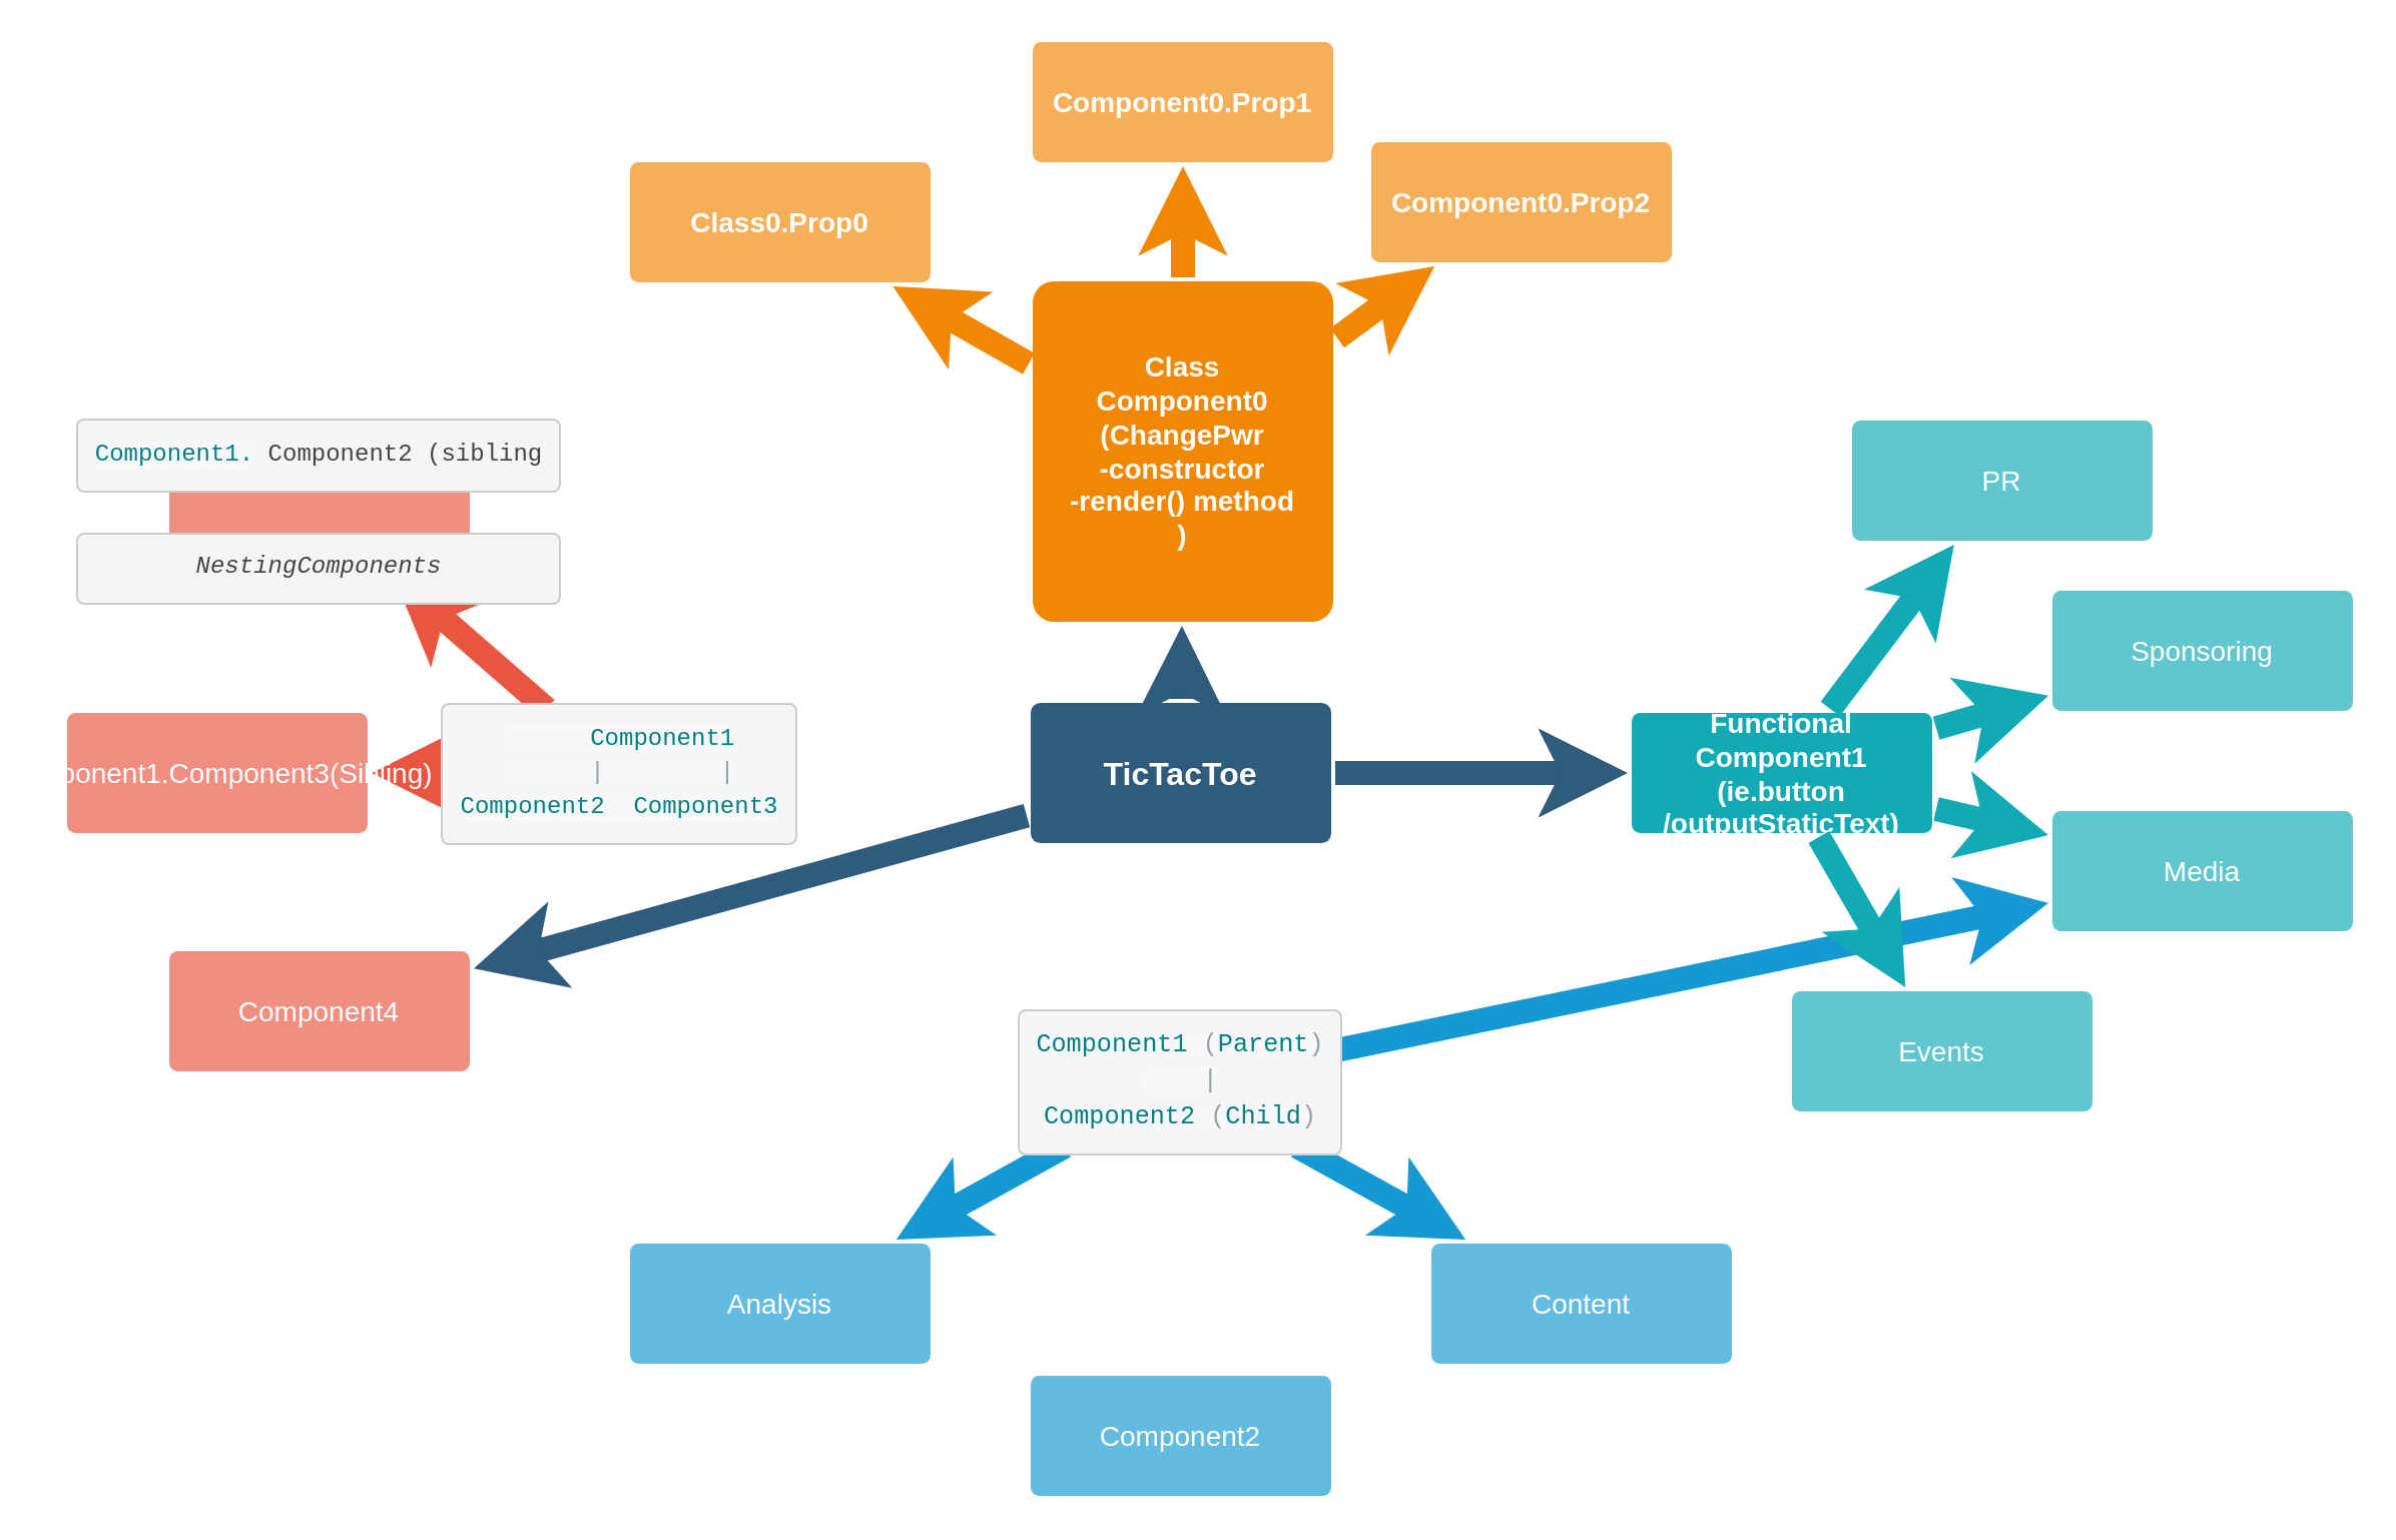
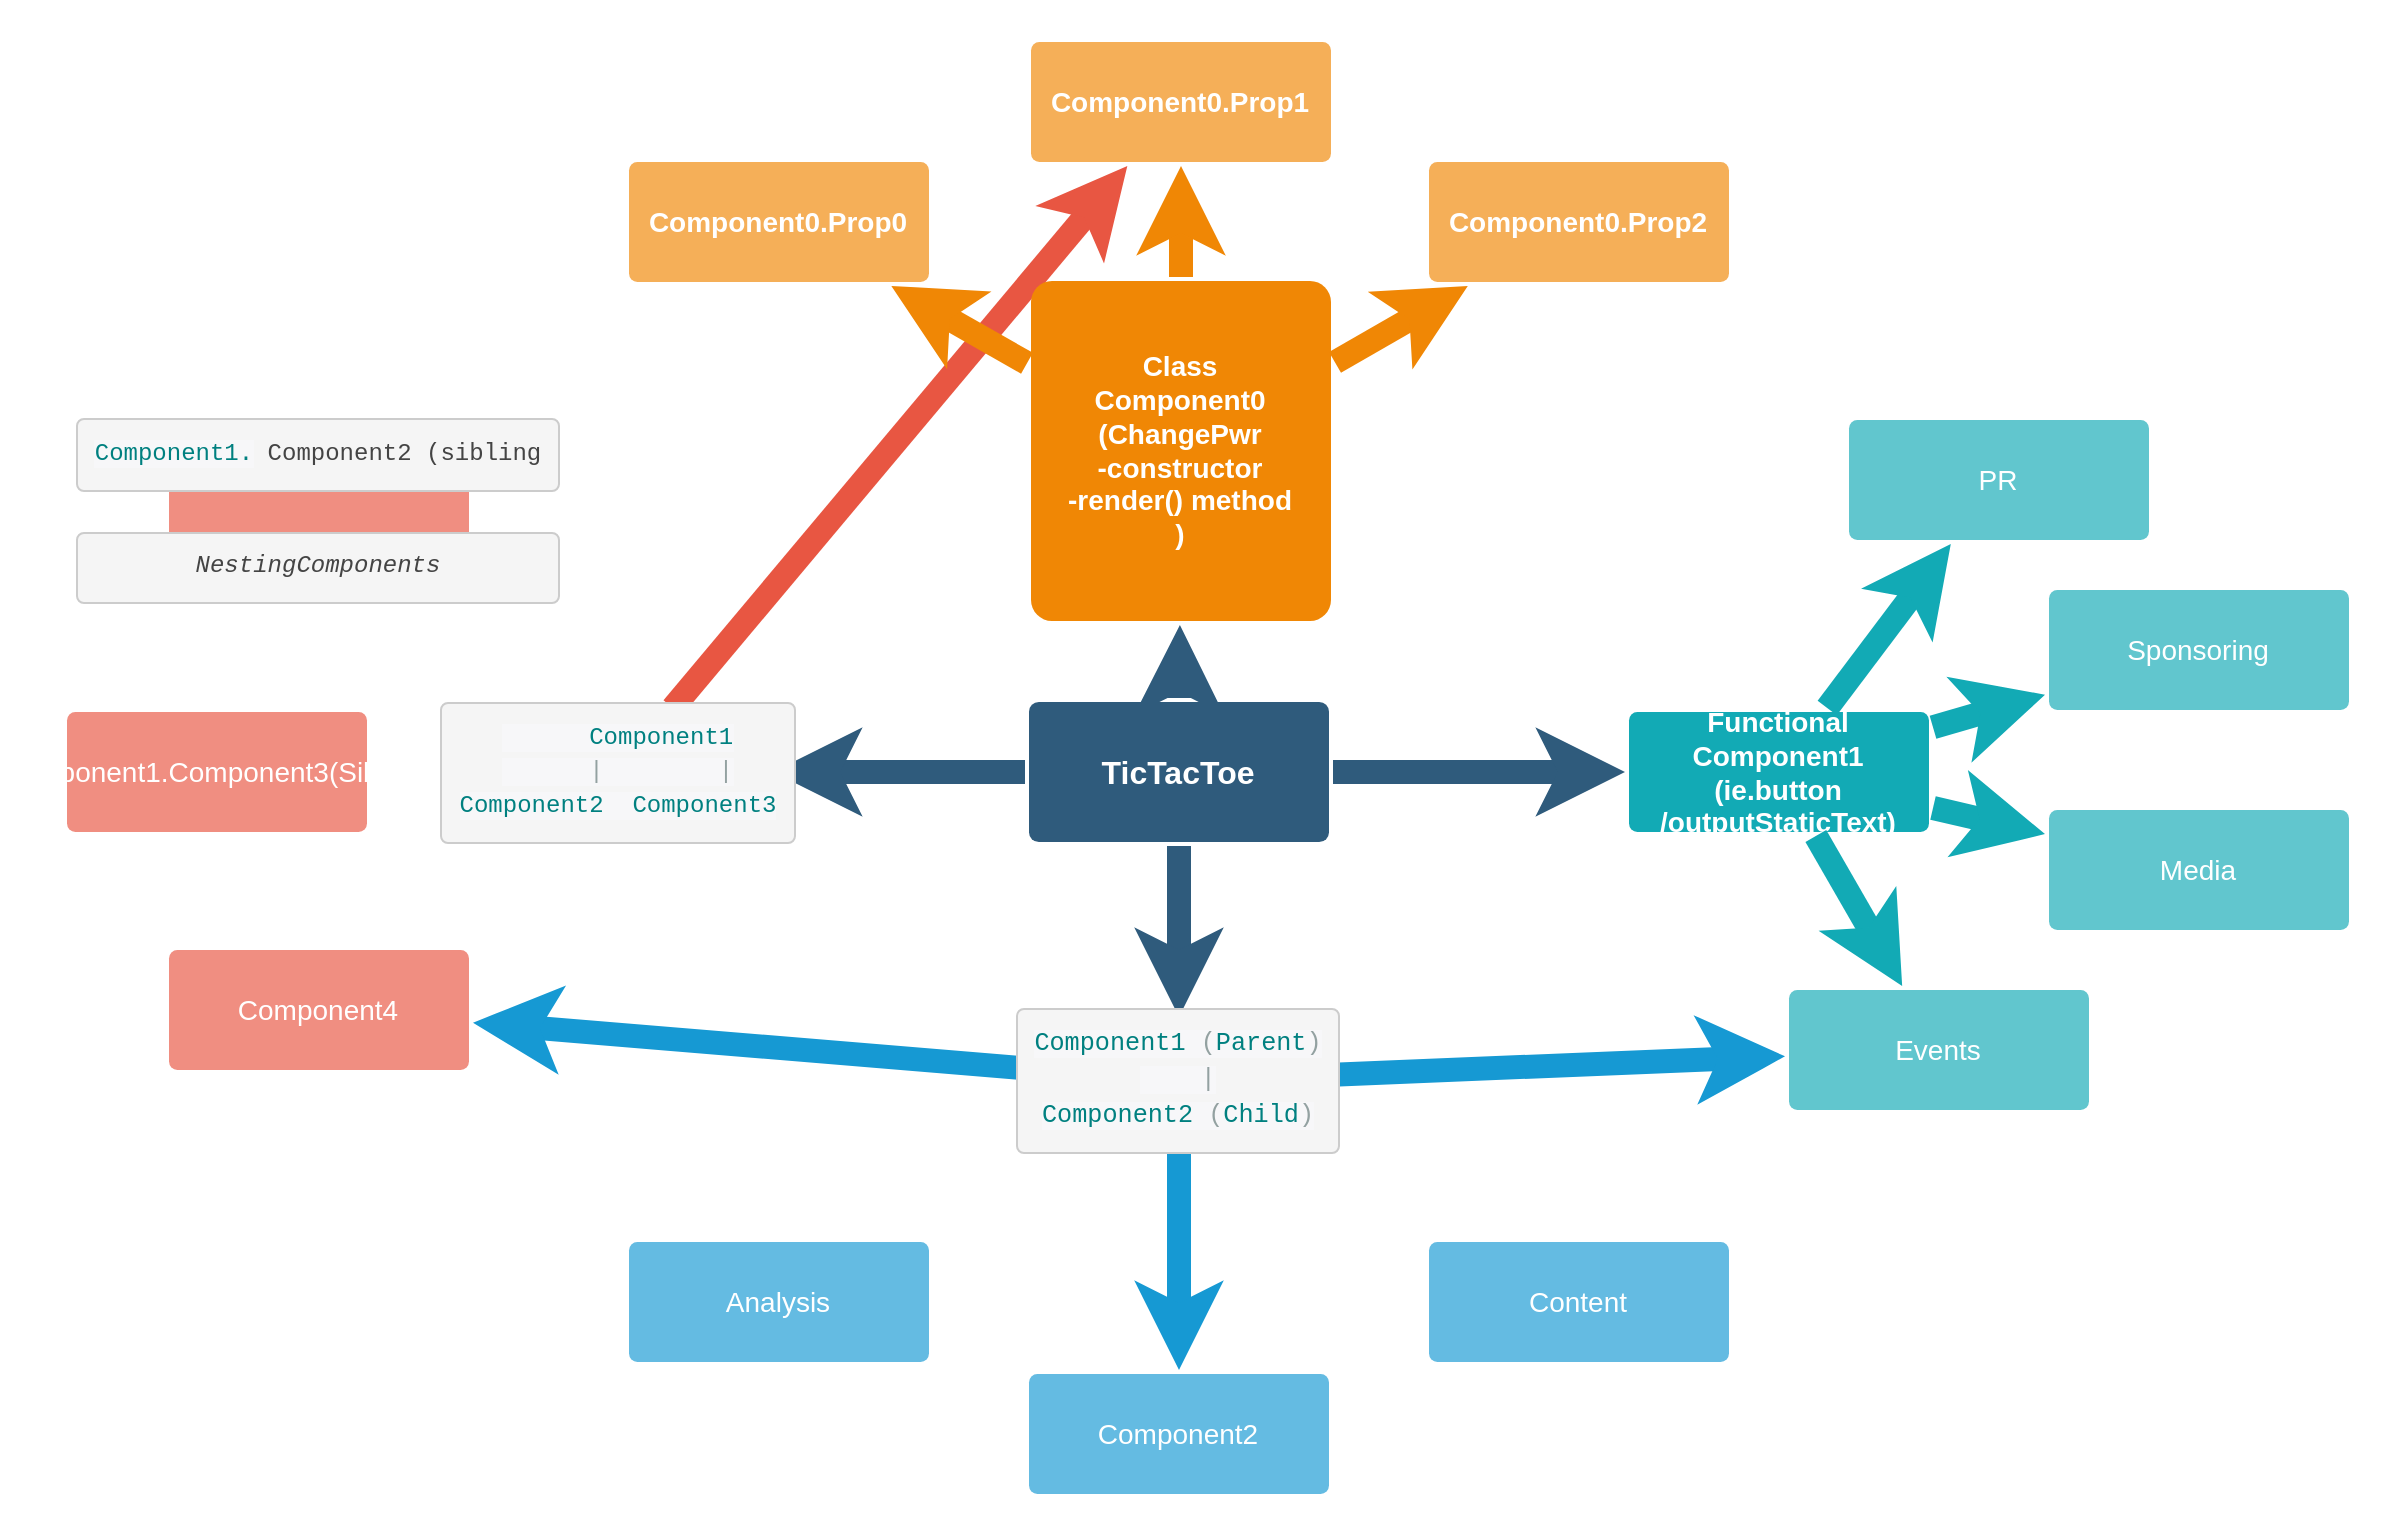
- <mxCell id="21" value="&lt;span style=&quot;font-weight: 700&quot;&gt;Component0.Prop2&lt;/span&gt;" style="rounded=1;whiteSpace=wrap;html=1;shadow=0;labelBackgroundColor=none;strokeColor=none;strokeWidth=12;fillColor=#f5af58;fontFamily=Helvetica;fontSize=14;fontColor=#FFFFFF;align=center;spacing=5;arcSize=7;perimeterSpacing=2;" parent="1" vertex="1"><mxGeometry x="671" y="70.5" width="150" height="60" as="geometry" /></mxCell>
+ <mxCell id="21" value="&lt;span style=&quot;font-weight: 700&quot;&gt;Component0.Prop2&lt;/span&gt;" style="rounded=1;whiteSpace=wrap;html=1;shadow=0;labelBackgroundColor=none;strokeColor=none;strokeWidth=12;fillColor=#f5af58;fontFamily=Helvetica;fontSize=14;fontColor=#FFFFFF;align=center;spacing=5;arcSize=7;perimeterSpacing=2;" parent="1" vertex="1"><mxGeometry x="701" y="80.5" width="150" height="60" as="geometry" /></mxCell>
- <mxCell id="25" value="&lt;span style=&quot;font-weight: 700&quot;&gt;Class0.Prop0&lt;/span&gt;" style="rounded=1;whiteSpace=wrap;html=1;shadow=0;labelBackgroundColor=none;strokeColor=none;strokeWidth=12;fillColor=#f5af58;fontFamily=Helvetica;fontSize=14;fontColor=#FFFFFF;align=center;spacing=5;arcSize=7;perimeterSpacing=2;" parent="1" vertex="1"><mxGeometry x="301" y="80.5" width="150" height="60" as="geometry" /></mxCell>
+ <mxCell id="25" value="&lt;span style=&quot;font-weight: 700&quot;&gt;Component0.Prop0&lt;/span&gt;" style="rounded=1;whiteSpace=wrap;html=1;shadow=0;labelBackgroundColor=none;strokeColor=none;strokeWidth=12;fillColor=#f5af58;fontFamily=Helvetica;fontSize=14;fontColor=#FFFFFF;align=center;spacing=5;arcSize=7;perimeterSpacing=2;" parent="1" vertex="1"><mxGeometry x="301" y="80.5" width="150" height="60" as="geometry" /></mxCell>
- <mxCell id="7" value="" style="edgeStyle=none;rounded=1;jumpStyle=none;html=1;shadow=0;labelBackgroundColor=none;startArrow=none;startFill=0;jettySize=auto;orthogonalLoop=1;strokeColor=#E85642;strokeWidth=12;fontFamily=Helvetica;fontSize=14;fontColor=#FFFFFF;spacing=5;fontStyle=1;fillColor=#b0e3e6;" parent="1" source="9" target="12" edge="1"><mxGeometry relative="1" as="geometry" /></mxCell>
+ <mxCell id="7" value="" style="edgeStyle=none;rounded=1;jumpStyle=none;html=1;shadow=0;labelBackgroundColor=none;startArrow=none;startFill=0;jettySize=auto;orthogonalLoop=1;strokeColor=#E85642;strokeWidth=12;fontFamily=Helvetica;fontSize=14;fontColor=#FFFFFF;spacing=5;fontStyle=1;fillColor=#b0e3e6;" parent="1" source="9" target="23" edge="1"><mxGeometry relative="1" as="geometry" /></mxCell>
- <mxCell id="8" value="" style="edgeStyle=none;rounded=1;jumpStyle=none;html=1;shadow=0;labelBackgroundColor=none;startArrow=none;startFill=0;jettySize=auto;orthogonalLoop=1;strokeColor=#E85642;strokeWidth=12;fontFamily=Helvetica;fontSize=14;fontColor=#FFFFFF;spacing=5;fontStyle=1;fillColor=#b0e3e6;" parent="1" source="9" target="11" edge="1"><mxGeometry relative="1" as="geometry" /></mxCell>
+ <mxCell id="5" value="" style="edgeStyle=none;rounded=0;jumpStyle=none;html=1;shadow=0;labelBackgroundColor=none;startArrow=none;startFill=0;endArrow=classic;endFill=1;jettySize=auto;orthogonalLoop=1;strokeColor=#2F5B7C;strokeWidth=12;fontFamily=Helvetica;fontSize=16;fontColor=#23445D;spacing=5;" parent="1" source="6" target="9" edge="1"><mxGeometry relative="1" as="geometry" /></mxCell>
- <mxCell id="4" value="" style="edgeStyle=none;rounded=0;jumpStyle=none;html=1;shadow=0;labelBackgroundColor=none;startArrow=none;startFill=0;endArrow=classic;endFill=1;jettySize=auto;orthogonalLoop=1;strokeColor=#2F5B7C;strokeWidth=12;fontFamily=Helvetica;fontSize=16;fontColor=#23445D;spacing=5;" parent="1" source="6" target="10" edge="1"><mxGeometry relative="1" as="geometry" /></mxCell>
+ <mxCell id="4" value="" style="edgeStyle=none;rounded=0;jumpStyle=none;html=1;shadow=0;labelBackgroundColor=none;startArrow=none;startFill=0;endArrow=classic;endFill=1;jettySize=auto;orthogonalLoop=1;strokeColor=#2F5B7C;strokeWidth=12;fontFamily=Helvetica;fontSize=16;fontColor=#23445D;spacing=5;" parent="1" source="6" target="16" edge="1"><mxGeometry relative="1" as="geometry" /></mxCell>
- <mxCell id="14" value="" style="edgeStyle=none;rounded=0;jumpStyle=none;html=1;shadow=0;labelBackgroundColor=none;startArrow=none;startFill=0;endArrow=classic;endFill=1;jettySize=auto;orthogonalLoop=1;strokeColor=#1699D3;strokeWidth=12;fontFamily=Helvetica;fontSize=14;fontColor=#FFFFFF;spacing=5;" parent="1" source="16" target="30" edge="1"><mxGeometry relative="1" as="geometry" /></mxCell>
+ <mxCell id="14" value="" style="edgeStyle=none;rounded=0;jumpStyle=none;html=1;shadow=0;labelBackgroundColor=none;startArrow=none;startFill=0;endArrow=classic;endFill=1;jettySize=auto;orthogonalLoop=1;strokeColor=#1699D3;strokeWidth=12;fontFamily=Helvetica;fontSize=14;fontColor=#FFFFFF;spacing=5;" parent="1" source="16" target="18" edge="1"><mxGeometry relative="1" as="geometry" /></mxCell>
- <mxCell id="13" value="" style="edgeStyle=none;rounded=0;jumpStyle=none;html=1;shadow=0;labelBackgroundColor=none;startArrow=none;startFill=0;endArrow=classic;endFill=1;jettySize=auto;orthogonalLoop=1;strokeColor=#1699D3;strokeWidth=12;fontFamily=Helvetica;fontSize=14;fontColor=#FFFFFF;spacing=5;" parent="1" source="16" target="19" edge="1"><mxGeometry relative="1" as="geometry" /></mxCell>
+ <mxCell id="13" value="" style="edgeStyle=none;rounded=0;jumpStyle=none;html=1;shadow=0;labelBackgroundColor=none;startArrow=none;startFill=0;endArrow=classic;endFill=1;jettySize=auto;orthogonalLoop=1;strokeColor=#1699D3;strokeWidth=12;fontFamily=Helvetica;fontSize=14;fontColor=#FFFFFF;spacing=5;" parent="1" source="16" target="28" edge="1"><mxGeometry relative="1" as="geometry" /></mxCell>
- <mxCell id="15" value="" style="edgeStyle=none;rounded=0;jumpStyle=none;html=1;shadow=0;labelBackgroundColor=none;startArrow=none;startFill=0;endArrow=classic;endFill=1;jettySize=auto;orthogonalLoop=1;strokeColor=#1699D3;strokeWidth=12;fontFamily=Helvetica;fontSize=14;fontColor=#FFFFFF;spacing=5;" parent="1" source="16" target="17" edge="1"><mxGeometry relative="1" as="geometry" /></mxCell>
+ <mxCell id="15" value="" style="edgeStyle=none;rounded=0;jumpStyle=none;html=1;shadow=0;labelBackgroundColor=none;startArrow=none;startFill=0;endArrow=classic;endFill=1;jettySize=auto;orthogonalLoop=1;strokeColor=#1699D3;strokeWidth=12;fontFamily=Helvetica;fontSize=14;fontColor=#FFFFFF;spacing=5;" parent="1" source="16" target="10" edge="1"><mxGeometry relative="1" as="geometry" /></mxCell>
